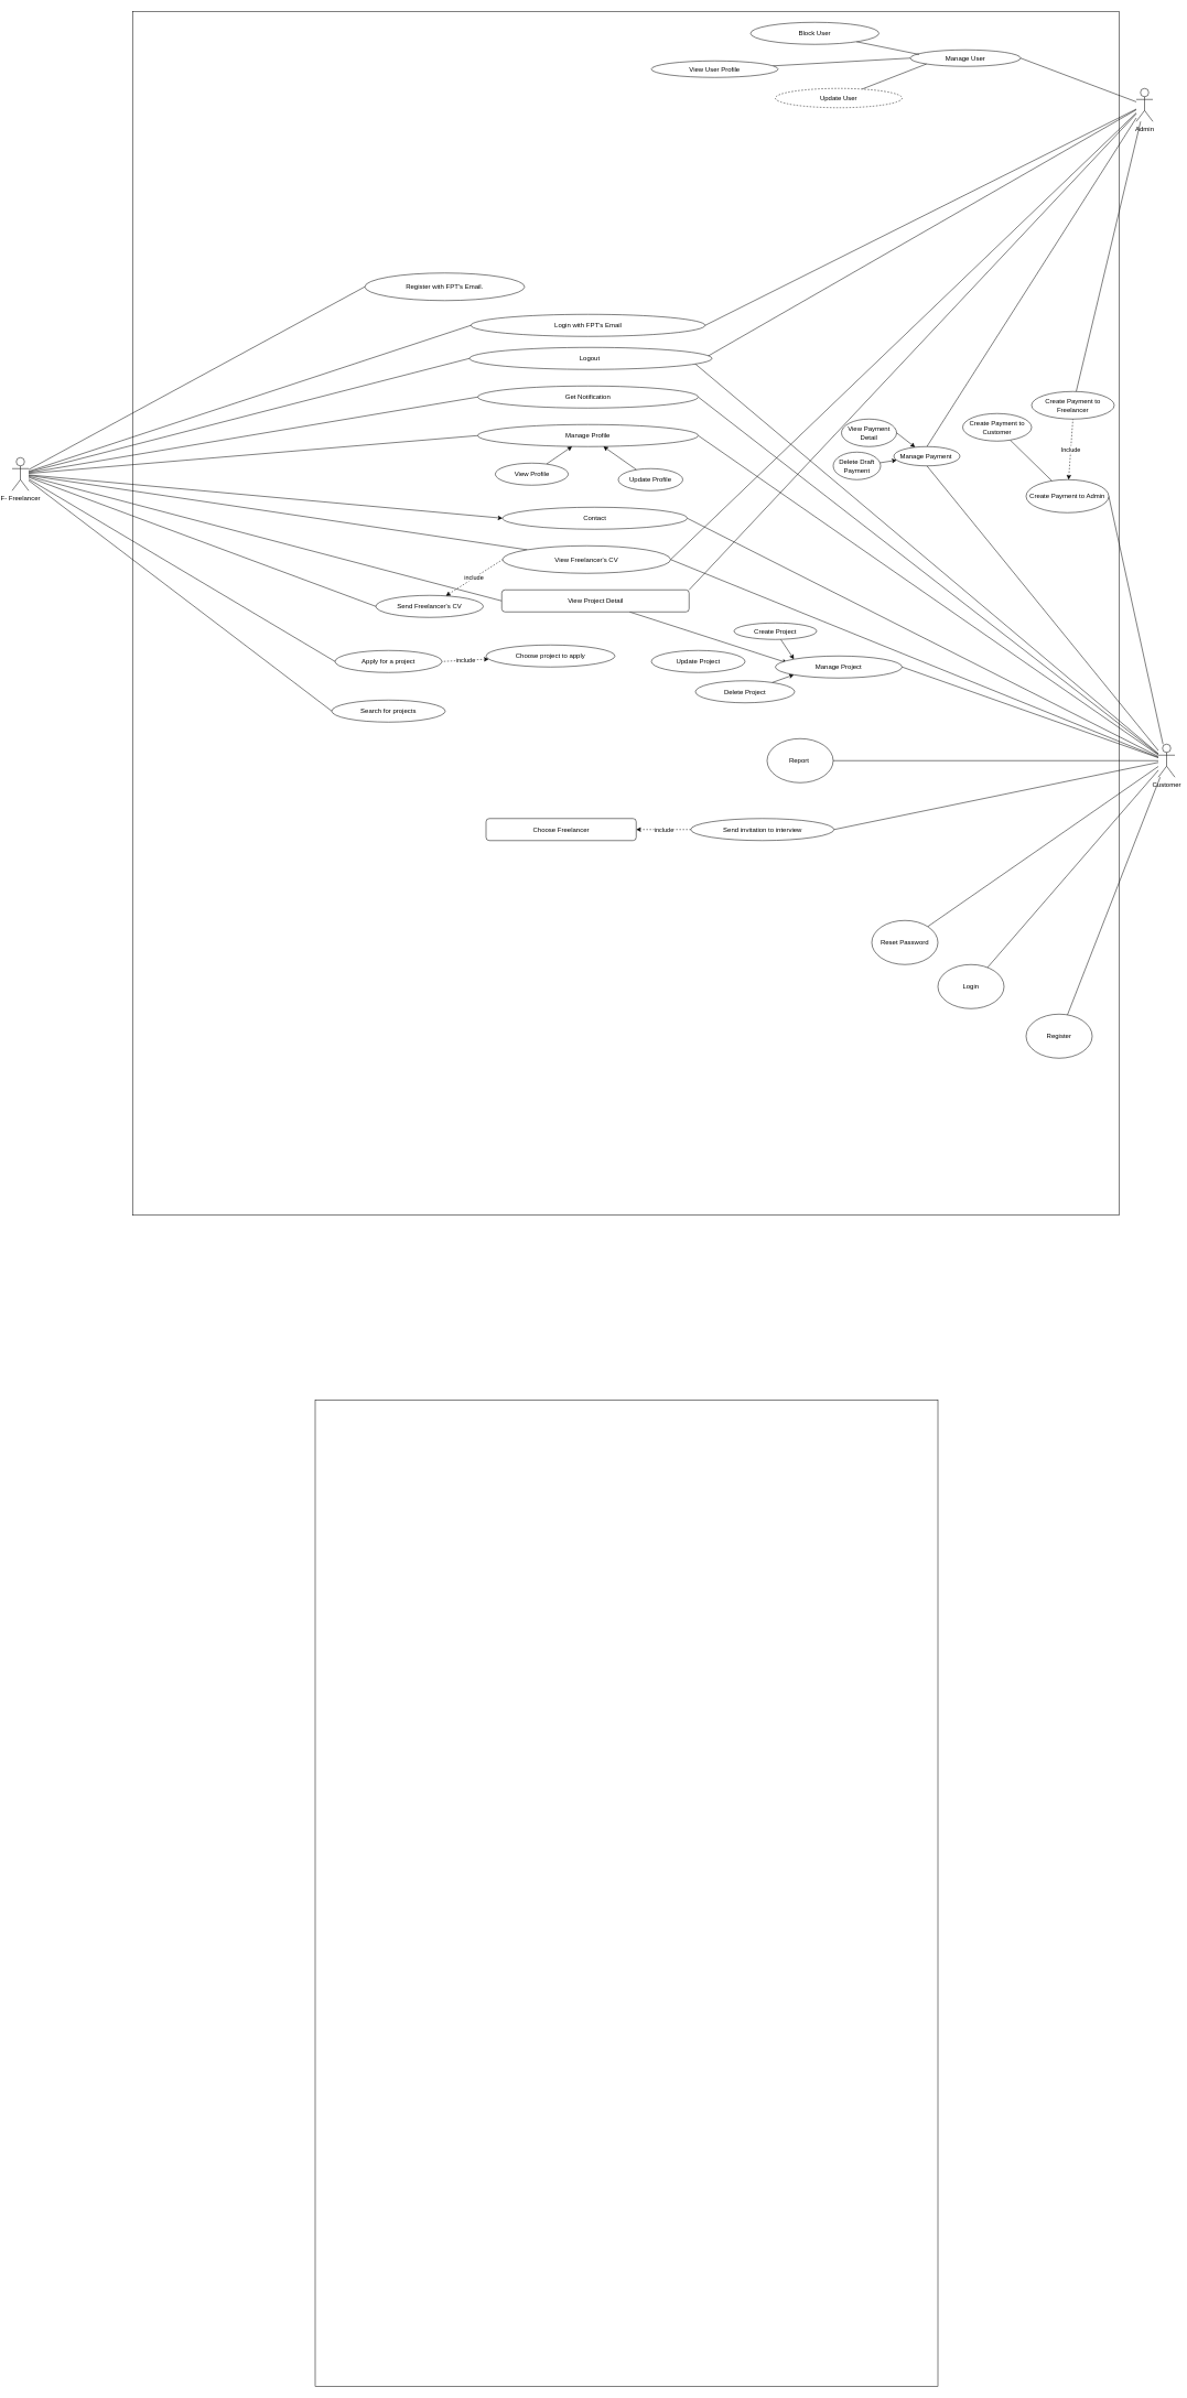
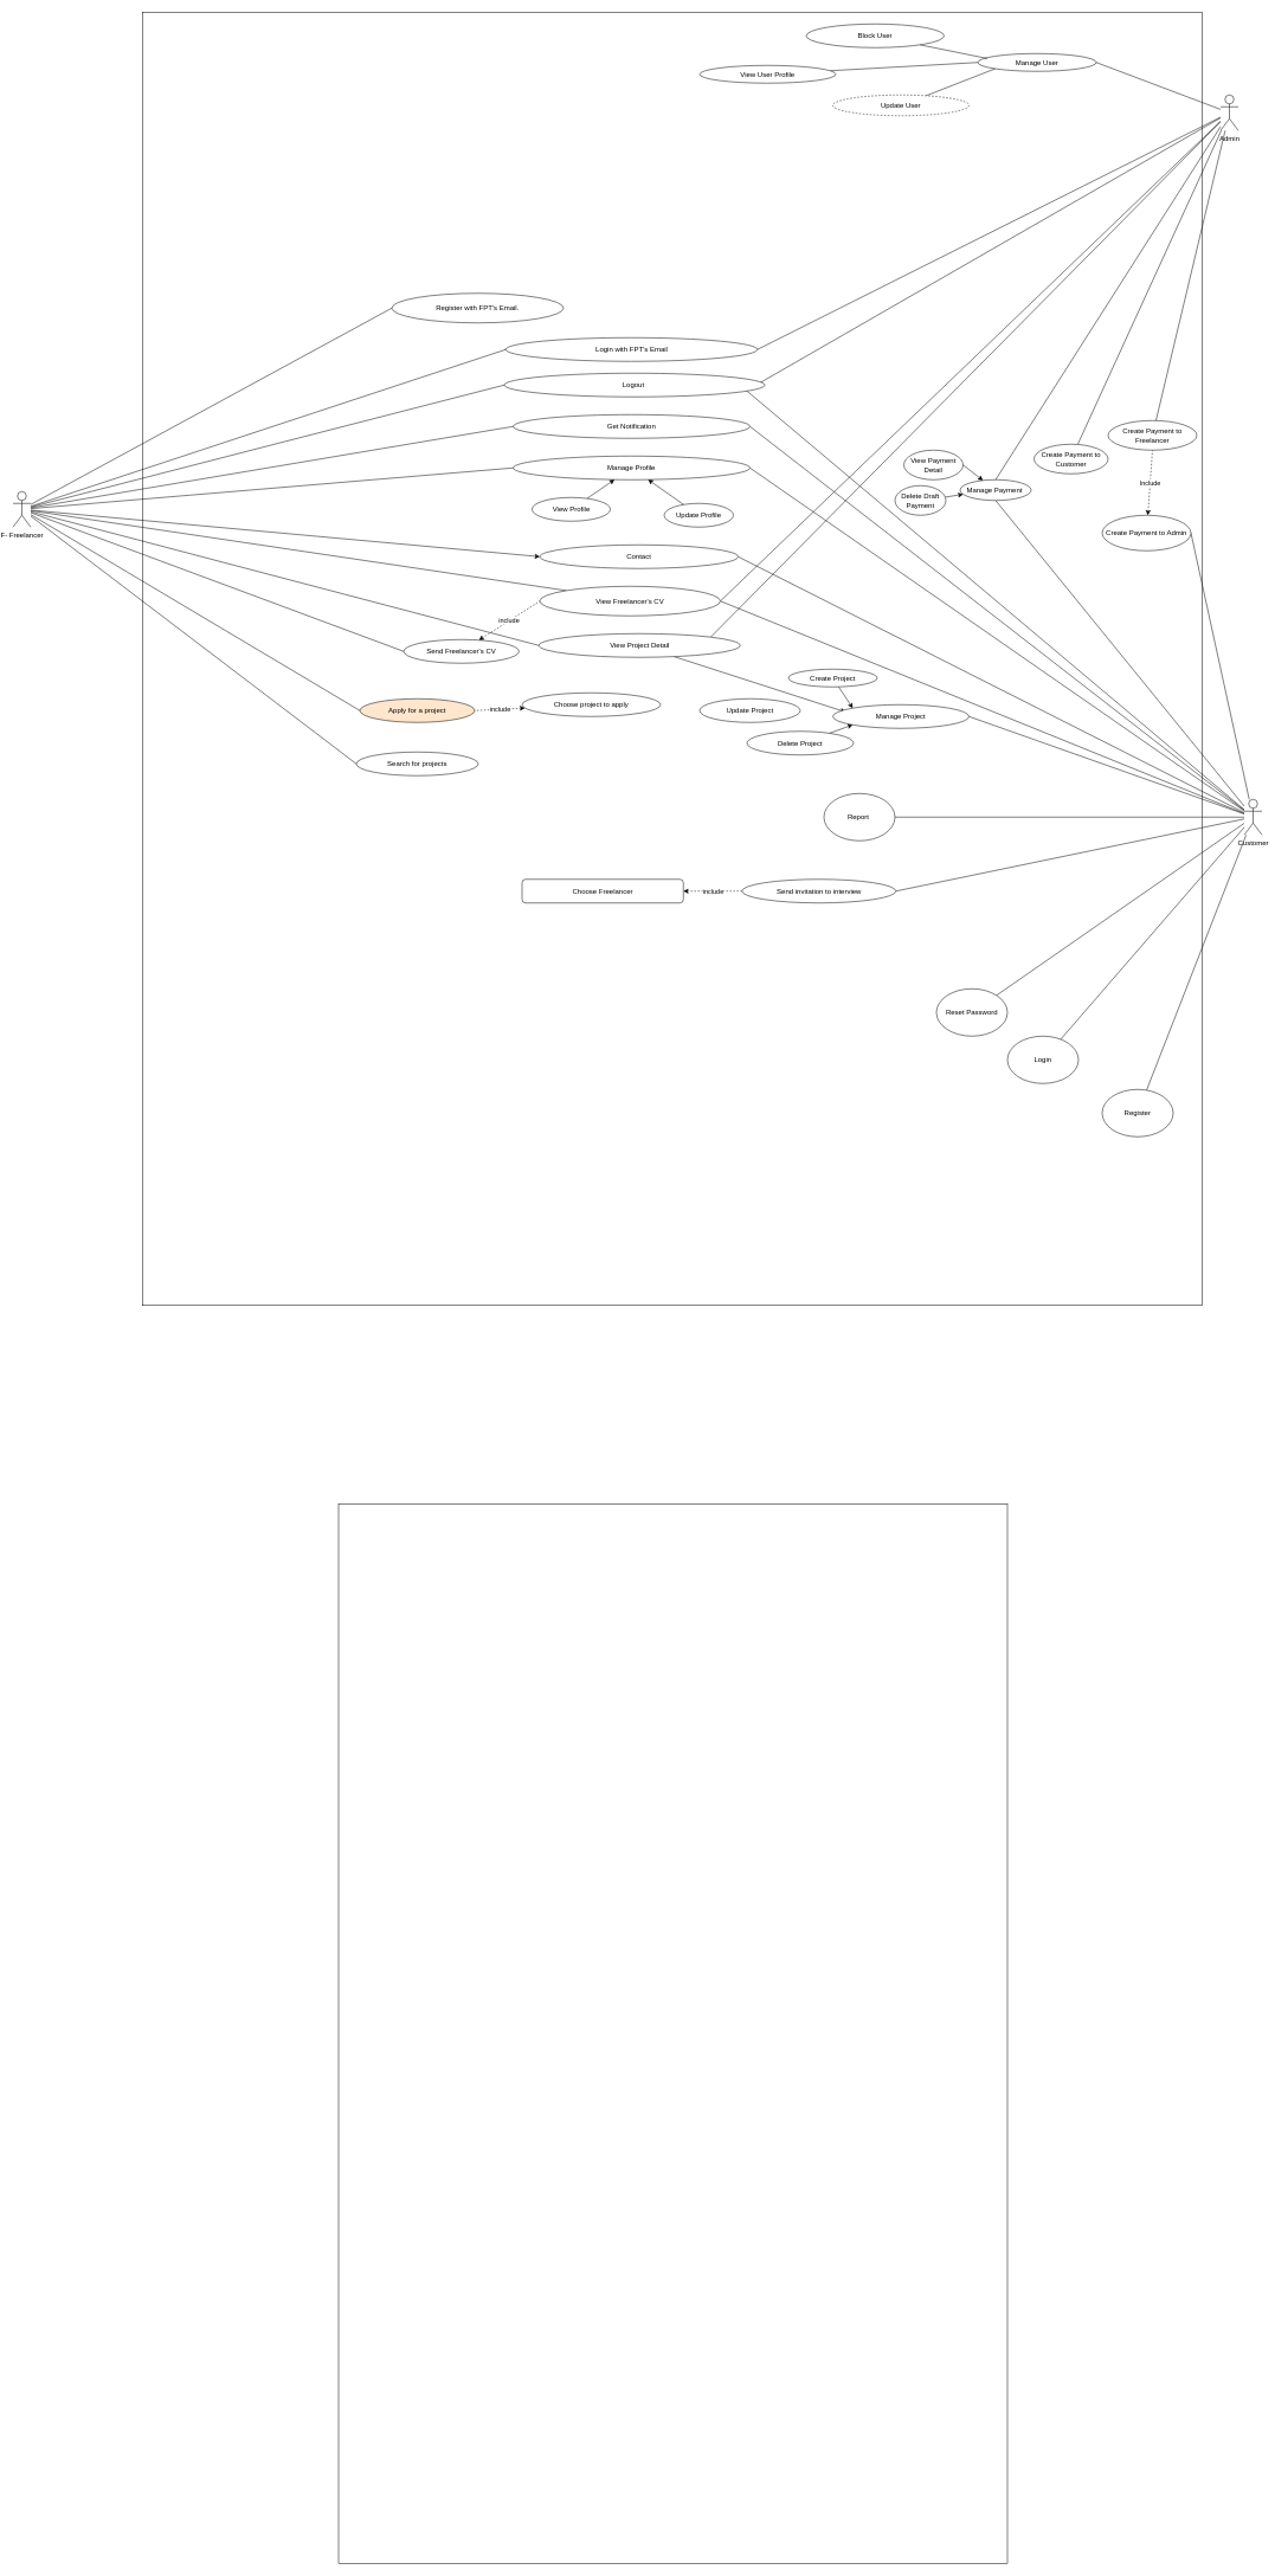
- <mxCell id="86" style="edgeStyle=none;rounded=0;orthogonalLoop=1;jettySize=auto;html=1;startArrow=none;startFill=0;endArrow=none;endFill=0;" edge="1" parent="1" source="87" target="58"><mxGeometry relative="1" as="geometry" /></mxCell>
+ <mxCell id="86" style="edgeStyle=none;rounded=0;orthogonalLoop=1;jettySize=auto;html=1;startArrow=none;startFill=0;endArrow=none;endFill=0;" edge="1" parent="1" source="87" target="21"><mxGeometry relative="1" as="geometry" /></mxCell>
- <mxCell id="52" value="View Project Detail" style="whiteSpace=wrap;html=1;rounded=1;" vertex="1" parent="1"><mxGeometry x="908.5" y="1070" width="340" height="40" as="geometry" /></mxCell>
+ <mxCell id="52" value="View Project Detail" style="ellipse;whiteSpace=wrap;html=1;" vertex="1" parent="1"><mxGeometry x="908.5" y="1070" width="340" height="40" as="geometry" /></mxCell>
- <mxCell id="70" value="Apply for a project" style="ellipse;whiteSpace=wrap;html=1;" vertex="1" parent="1"><mxGeometry x="606" y="1180" width="194" height="40" as="geometry" /></mxCell>
+ <mxCell id="70" value="Apply for a project" style="ellipse;whiteSpace=wrap;html=1;fillColor=#ffe6cc;" vertex="1" parent="1"><mxGeometry x="606" y="1180" width="194" height="40" as="geometry" /></mxCell>
